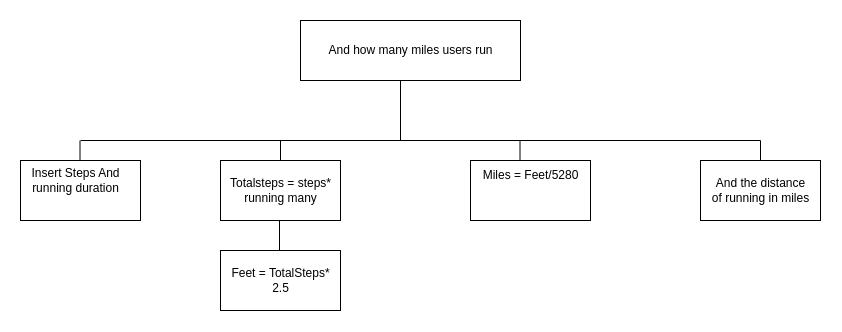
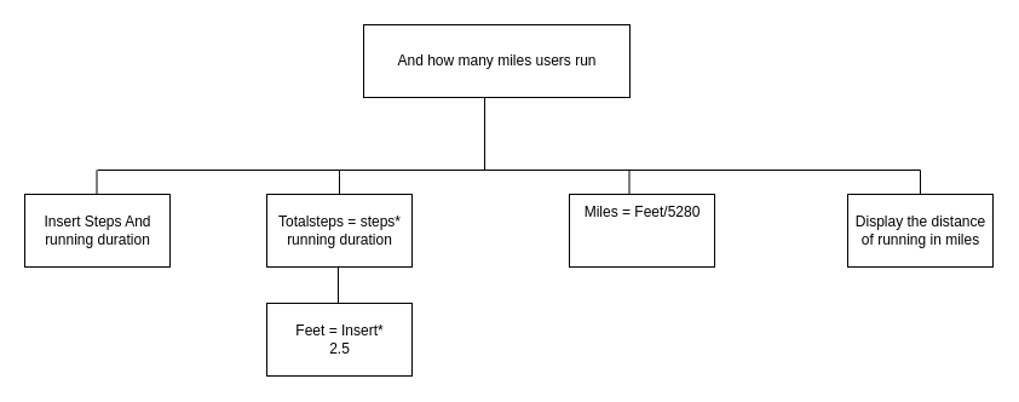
- <mxCell id="8" value="Insert Steps And &lt;br&gt;running duration" style="text;html=1;resizable=0;autosize=1;align=center;verticalAlign=middle;points=[];fillColor=none;strokeColor=none;rounded=0;" vertex="1" parent="1"><mxGeometry x="25" y="165" width="100" height="30" as="geometry" /></mxCell>
+ <mxCell id="8" value="Insert Steps And &lt;br&gt;running duration" style="text;html=1;resizable=0;autosize=1;align=center;verticalAlign=middle;points=[];fillColor=none;strokeColor=none;rounded=0;" vertex="1" parent="1"><mxGeometry x="30" y="175" width="100" height="30" as="geometry" /></mxCell>
- <mxCell id="10" value="Totalsteps = steps*&lt;br&gt;running many" style="text;html=1;resizable=0;autosize=1;align=center;verticalAlign=middle;points=[];fillColor=none;strokeColor=none;rounded=0;" vertex="1" parent="1"><mxGeometry x="220" y="175" width="120" height="30" as="geometry" /></mxCell>
+ <mxCell id="10" value="Totalsteps = steps*&lt;br&gt;running duration" style="text;html=1;resizable=0;autosize=1;align=center;verticalAlign=middle;points=[];fillColor=none;strokeColor=none;rounded=0;" vertex="1" parent="1"><mxGeometry x="220" y="175" width="120" height="30" as="geometry" /></mxCell>
- <mxCell id="14" value="And the distance&lt;br&gt;of running in miles" style="text;html=1;resizable=0;autosize=1;align=center;verticalAlign=middle;points=[];fillColor=none;strokeColor=none;rounded=0;" vertex="1" parent="1"><mxGeometry x="700" y="175" width="120" height="30" as="geometry" /></mxCell>
+ <mxCell id="14" value="Display the distance&lt;br&gt;of running in miles" style="text;html=1;resizable=0;autosize=1;align=center;verticalAlign=middle;points=[];fillColor=none;strokeColor=none;rounded=0;" vertex="1" parent="1"><mxGeometry x="700" y="175" width="120" height="30" as="geometry" /></mxCell>
- <mxCell id="12" value="Feet = TotalSteps*&lt;br&gt;2.5" style="text;html=1;resizable=0;autosize=1;align=center;verticalAlign=middle;points=[];fillColor=none;strokeColor=none;rounded=0;" vertex="1" parent="1"><mxGeometry x="225" y="265" width="110" height="30" as="geometry" /></mxCell>
+ <mxCell id="12" value="Feet = Insert*&lt;br&gt;2.5" style="text;html=1;resizable=0;autosize=1;align=center;verticalAlign=middle;points=[];fillColor=none;strokeColor=none;rounded=0;" vertex="1" parent="1"><mxGeometry x="225" y="265" width="110" height="30" as="geometry" /></mxCell>
